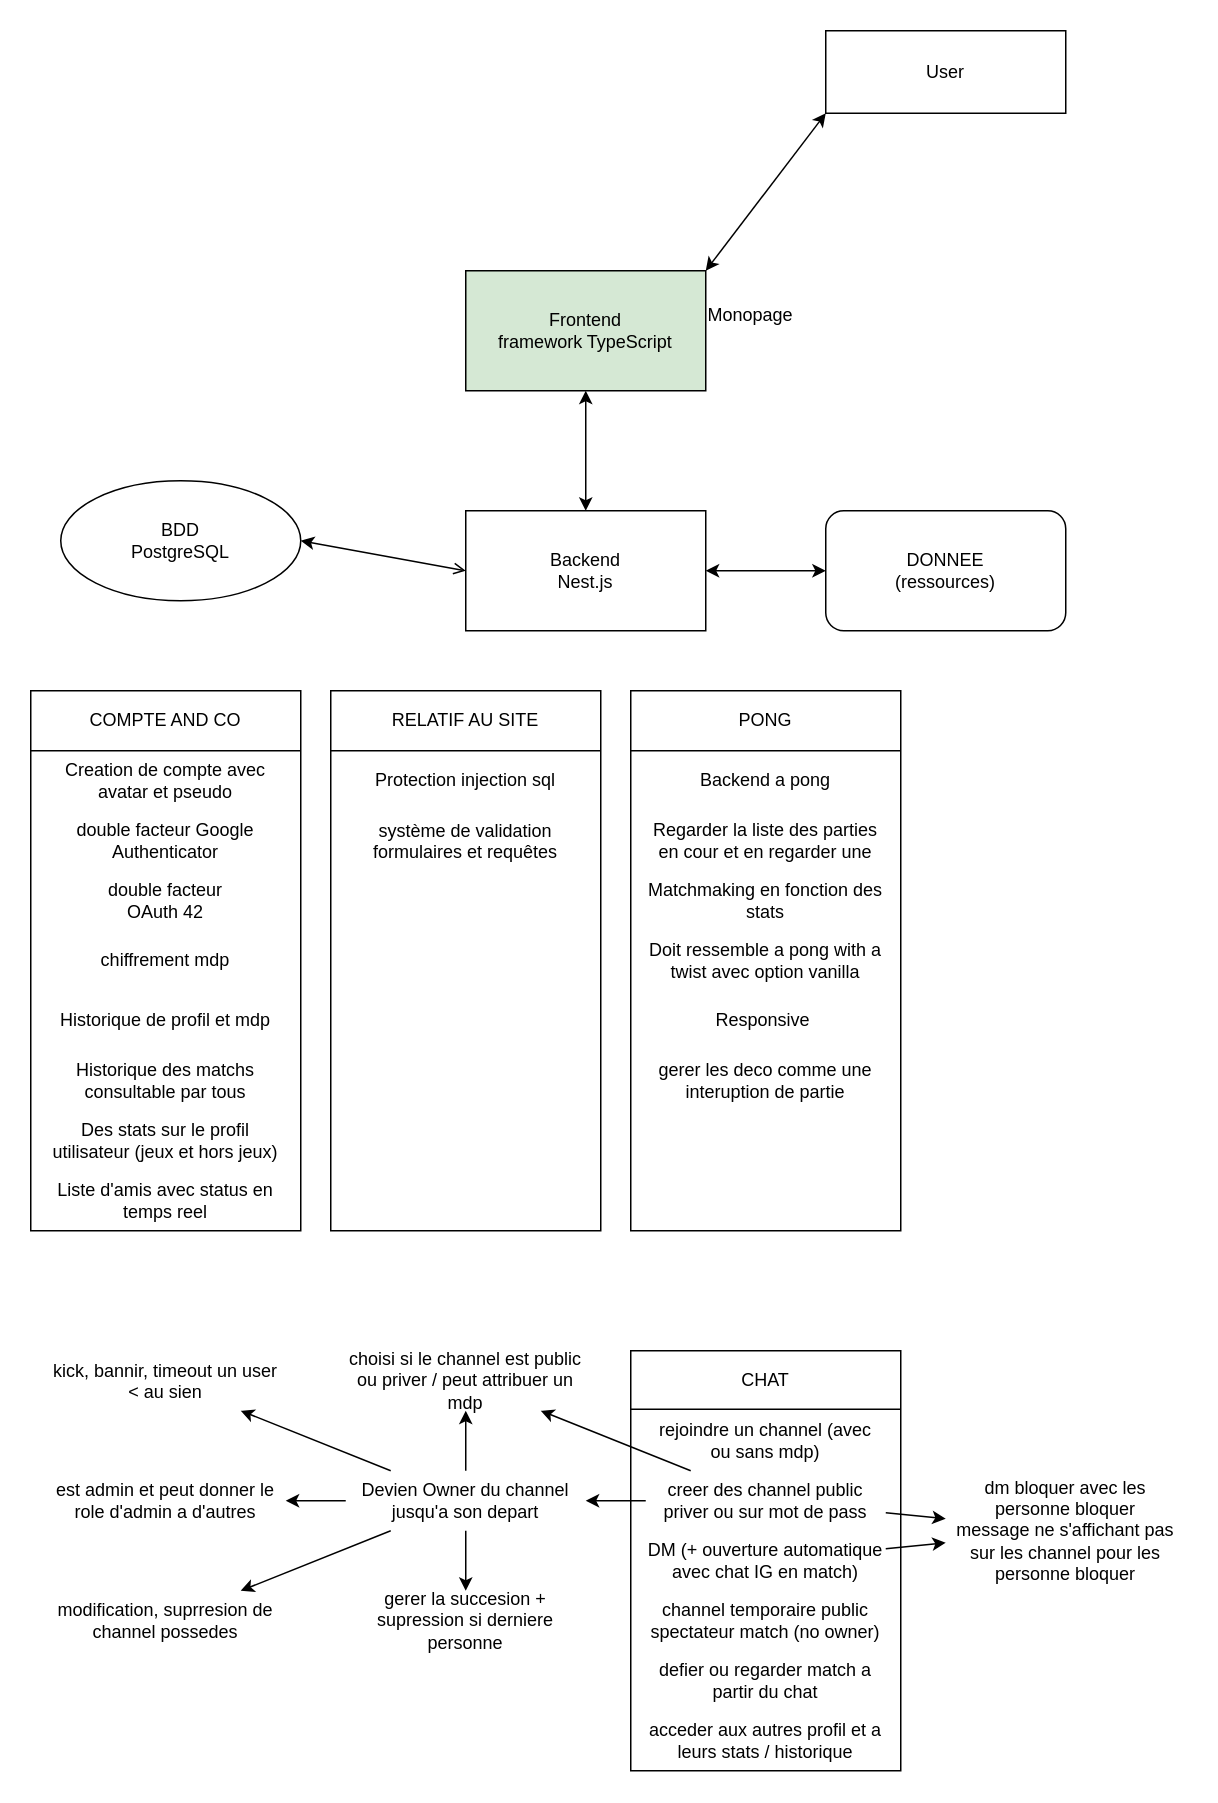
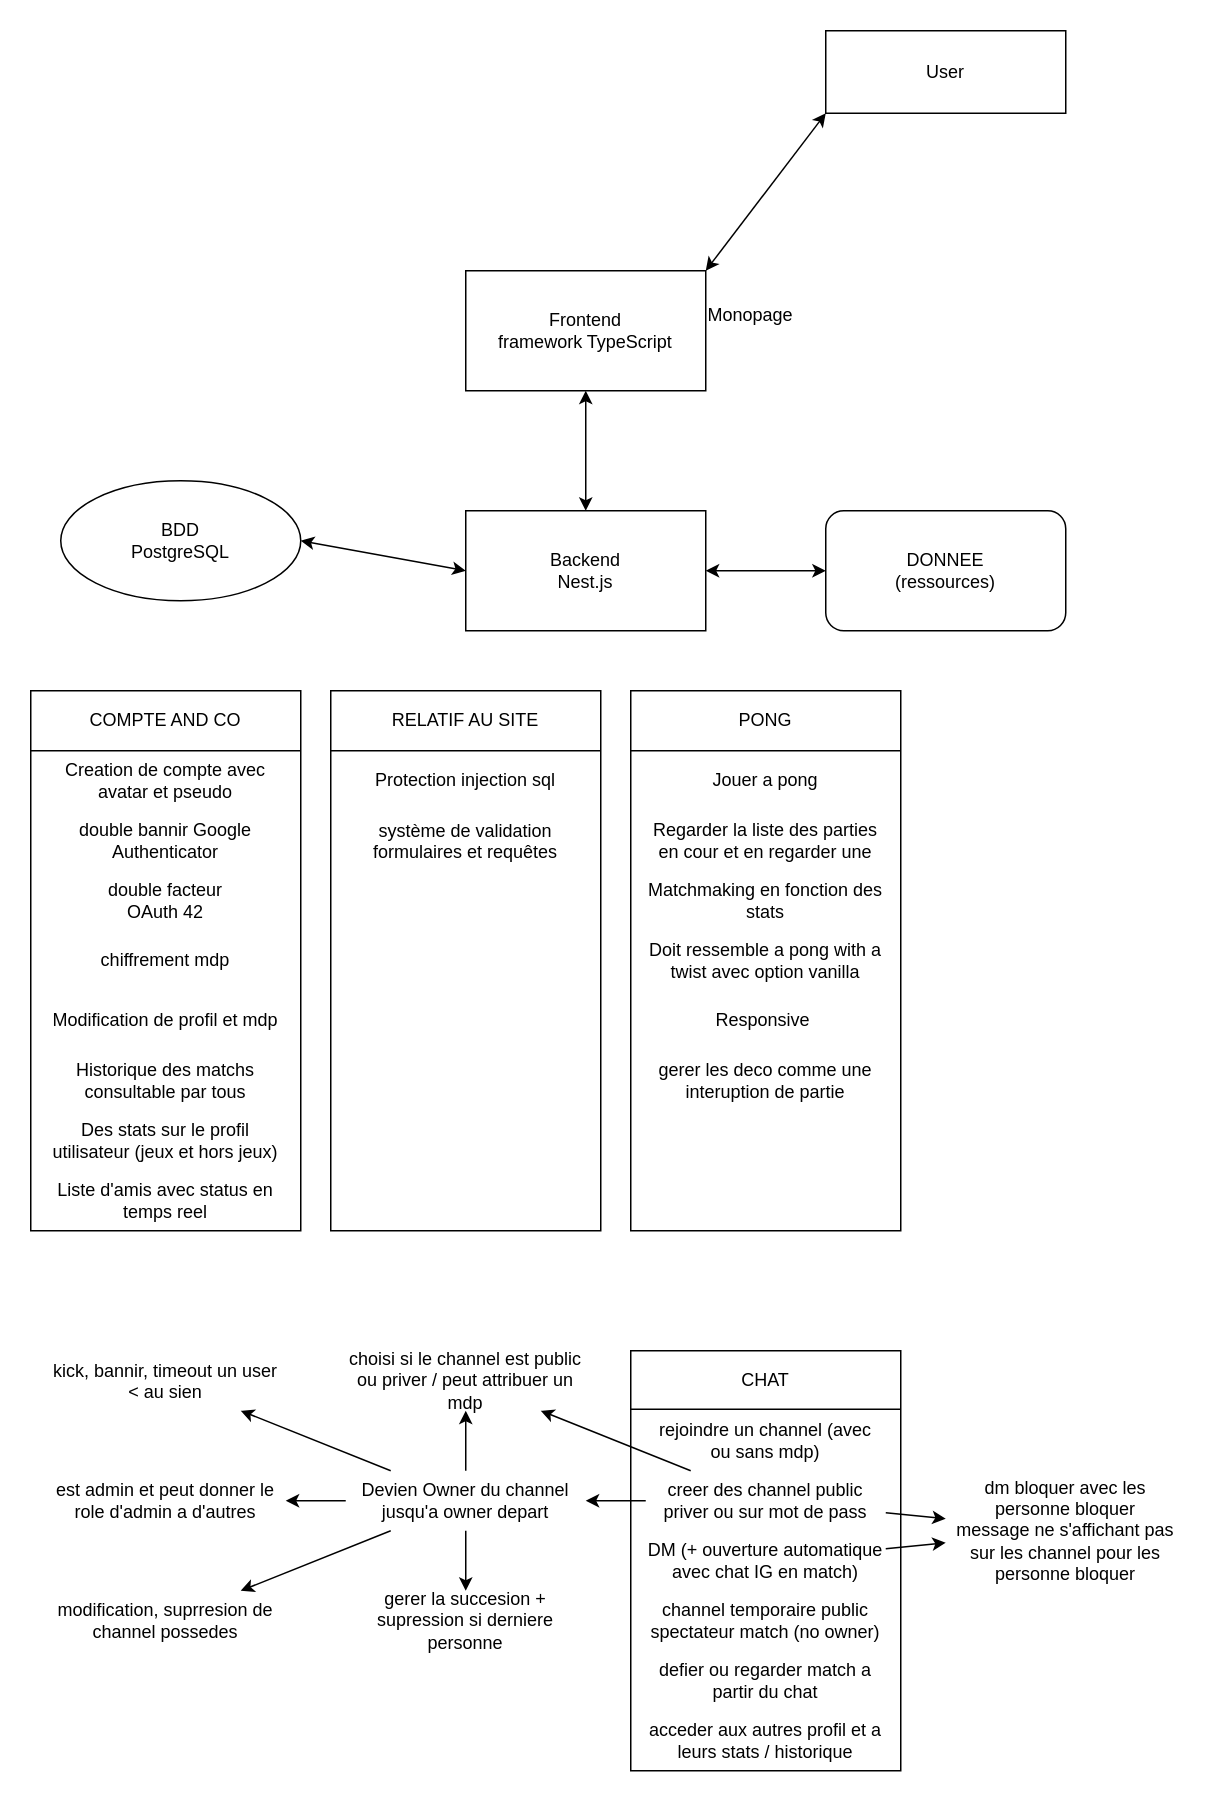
- <mxCell id="5" value="Frontend&lt;br&gt;framework TypeScript" style="rounded=0;whiteSpace=wrap;html=1;fillColor=#d5e8d4;" vertex="1" parent="1"><mxGeometry x="310" y="180" width="160" height="80" as="geometry" /></mxCell>
+ <mxCell id="5" value="Frontend&lt;br&gt;framework TypeScript" style="rounded=0;whiteSpace=wrap;html=1;" vertex="1" parent="1"><mxGeometry x="310" y="180" width="160" height="80" as="geometry" /></mxCell>
- <mxCell id="9" value="" style="endArrow=open;startArrow=classic;html=1;rounded=0;exitX=1;exitY=0.5;exitDx=0;exitDy=0;entryX=0;entryY=0.5;entryDx=0;entryDy=0;" edge="1" parent="1" source="7" target="4"><mxGeometry width="50" height="50" relative="1" as="geometry"><mxPoint x="240" y="230" as="sourcePoint" /><mxPoint x="320" y="230" as="targetPoint" /></mxGeometry></mxCell>
+ <mxCell id="9" value="" style="endArrow=classic;startArrow=classic;html=1;rounded=0;exitX=1;exitY=0.5;exitDx=0;exitDy=0;entryX=0;entryY=0.5;entryDx=0;entryDy=0;" edge="1" parent="1" source="7" target="4"><mxGeometry width="50" height="50" relative="1" as="geometry"><mxPoint x="240" y="230" as="sourcePoint" /><mxPoint x="320" y="230" as="targetPoint" /></mxGeometry></mxCell>
- <mxCell id="54" value="Backend a pong" style="text;html=1;strokeColor=none;fillColor=none;align=center;verticalAlign=middle;whiteSpace=wrap;rounded=0;" vertex="1" parent="1"><mxGeometry x="430" y="500" width="160" height="40" as="geometry" /></mxCell>
+ <mxCell id="54" value="Jouer a pong" style="text;html=1;strokeColor=none;fillColor=none;align=center;verticalAlign=middle;whiteSpace=wrap;rounded=0;" vertex="1" parent="1"><mxGeometry x="430" y="500" width="160" height="40" as="geometry" /></mxCell>
- <mxCell id="18" value="double facteur Google Authenticator" style="text;html=1;strokeColor=none;fillColor=none;align=center;verticalAlign=middle;whiteSpace=wrap;rounded=0;" vertex="1" parent="1"><mxGeometry x="30" y="540" width="160" height="40" as="geometry" /></mxCell>
+ <mxCell id="18" value="double bannir Google Authenticator" style="text;html=1;strokeColor=none;fillColor=none;align=center;verticalAlign=middle;whiteSpace=wrap;rounded=0;" vertex="1" parent="1"><mxGeometry x="30" y="540" width="160" height="40" as="geometry" /></mxCell>
- <mxCell id="48" value="Historique de profil et mdp" style="text;html=1;strokeColor=none;fillColor=none;align=center;verticalAlign=middle;whiteSpace=wrap;rounded=0;" vertex="1" parent="1"><mxGeometry x="30" y="660" width="160" height="40" as="geometry" /></mxCell>
+ <mxCell id="48" value="Modification de profil et mdp" style="text;html=1;strokeColor=none;fillColor=none;align=center;verticalAlign=middle;whiteSpace=wrap;rounded=0;" vertex="1" parent="1"><mxGeometry x="30" y="660" width="160" height="40" as="geometry" /></mxCell>
- <mxCell id="30" value="Devien Owner du channel jusqu'a son depart" style="text;html=1;strokeColor=none;fillColor=none;align=center;verticalAlign=middle;whiteSpace=wrap;rounded=0;" vertex="1" parent="1"><mxGeometry x="230" y="980" width="160" height="40" as="geometry" /></mxCell>
+ <mxCell id="30" value="Devien Owner du channel jusqu'a owner depart" style="text;html=1;strokeColor=none;fillColor=none;align=center;verticalAlign=middle;whiteSpace=wrap;rounded=0;" vertex="1" parent="1"><mxGeometry x="230" y="980" width="160" height="40" as="geometry" /></mxCell>
